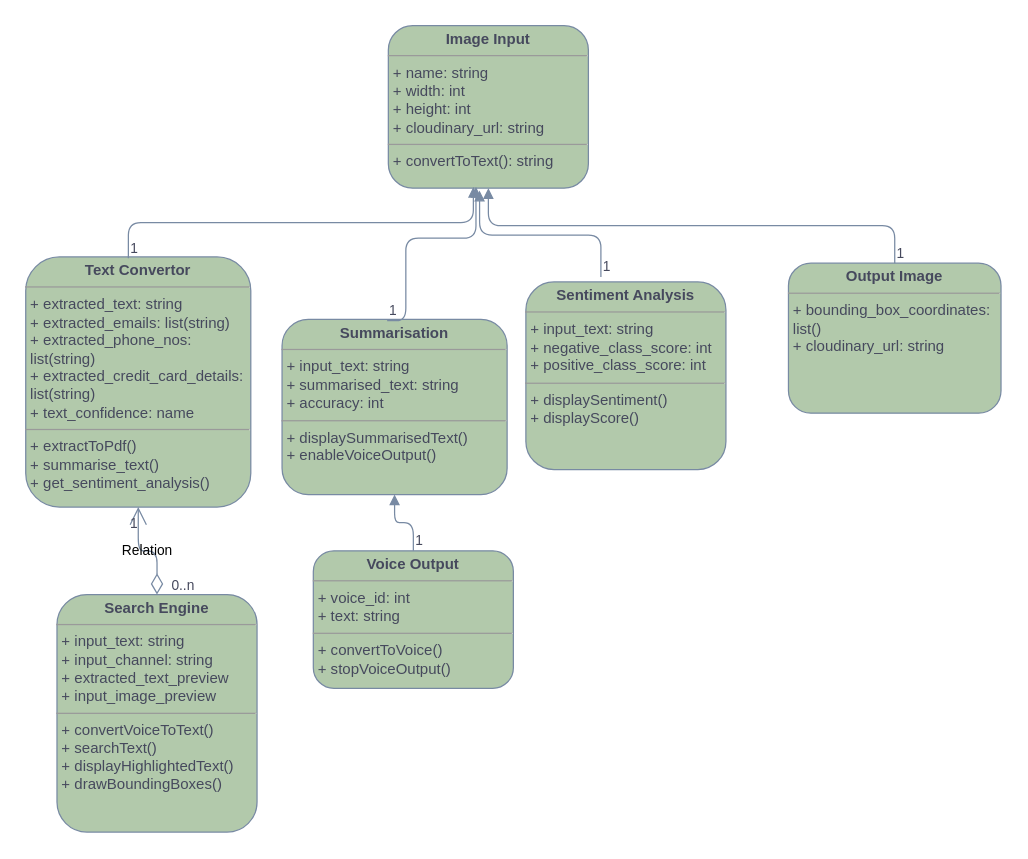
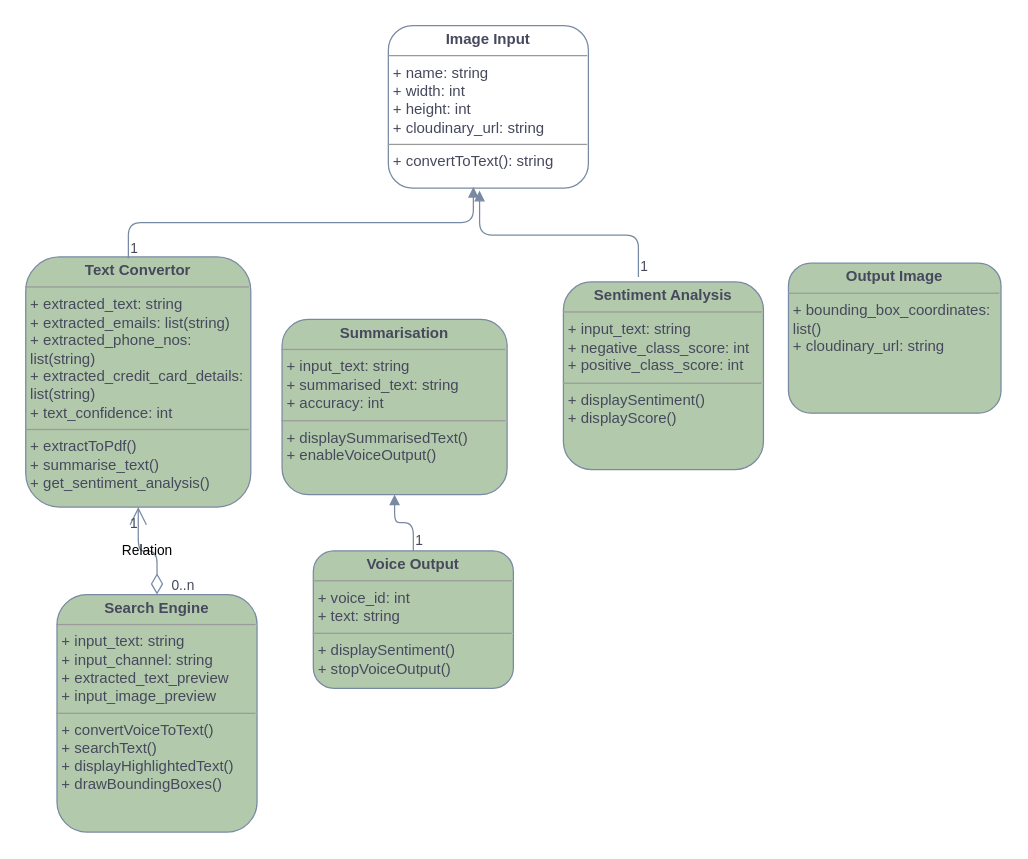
- <mxCell id="2" value="&lt;p style=&quot;margin:0px;margin-top:4px;text-align:center;&quot;&gt;&lt;b&gt;Image Input&lt;/b&gt;&lt;/p&gt;&lt;hr size=&quot;1&quot;&gt;&lt;p style=&quot;margin:0px;margin-left:4px;&quot;&gt;+ name: string&lt;/p&gt;&lt;p style=&quot;margin:0px;margin-left:4px;&quot;&gt;+ width: int&lt;/p&gt;&lt;p style=&quot;margin:0px;margin-left:4px;&quot;&gt;+ height: int&lt;/p&gt;&lt;p style=&quot;margin:0px;margin-left:4px;&quot;&gt;+ cloudinary_url: string&lt;/p&gt;&lt;hr size=&quot;1&quot;&gt;&lt;p style=&quot;margin:0px;margin-left:4px;&quot;&gt;+ convertToText(): string&lt;/p&gt;" style="verticalAlign=top;align=left;overflow=fill;fontSize=12;fontFamily=Helvetica;html=1;whiteSpace=wrap;labelBackgroundColor=none;fillColor=#B2C9AB;strokeColor=#788AA3;fontColor=#46495D;rounded=1;" vertex="1" parent="1"><mxGeometry x="310" y="20" width="160" height="130" as="geometry" /></mxCell>
+ <mxCell id="2" value="&lt;p style=&quot;margin:0px;margin-top:4px;text-align:center;&quot;&gt;&lt;b&gt;Image Input&lt;/b&gt;&lt;/p&gt;&lt;hr size=&quot;1&quot;&gt;&lt;p style=&quot;margin:0px;margin-left:4px;&quot;&gt;+ name: string&lt;/p&gt;&lt;p style=&quot;margin:0px;margin-left:4px;&quot;&gt;+ width: int&lt;/p&gt;&lt;p style=&quot;margin:0px;margin-left:4px;&quot;&gt;+ height: int&lt;/p&gt;&lt;p style=&quot;margin:0px;margin-left:4px;&quot;&gt;+ cloudinary_url: string&lt;/p&gt;&lt;hr size=&quot;1&quot;&gt;&lt;p style=&quot;margin:0px;margin-left:4px;&quot;&gt;+ convertToText(): string&lt;/p&gt;" style="verticalAlign=top;align=left;overflow=fill;fontSize=12;fontFamily=Helvetica;html=1;whiteSpace=wrap;labelBackgroundColor=none;fillColor=#ffffff;strokeColor=#788AA3;fontColor=#46495D;rounded=1;" vertex="1" parent="1"><mxGeometry x="310" y="20" width="160" height="130" as="geometry" /></mxCell>
- <mxCell id="21" value="" style="endArrow=block;endFill=1;html=1;edgeStyle=orthogonalEdgeStyle;align=left;verticalAlign=top;rounded=1;exitX=0.5;exitY=0;exitDx=0;exitDy=0;labelBackgroundColor=none;strokeColor=#788AA3;fontColor=default;entryX=0.5;entryY=1;entryDx=0;entryDy=0;" edge="1" parent="1" source="8" target="2"><mxGeometry x="-0.713" y="-20" relative="1" as="geometry"><mxPoint x="340" y="490" as="sourcePoint" /><mxPoint x="340" y="355" as="targetPoint" /><mxPoint as="offset" /></mxGeometry></mxCell>
- <mxCell id="22" value="1" style="edgeLabel;resizable=0;html=1;align=left;verticalAlign=bottom;labelBackgroundColor=none;fontColor=#46495D;rounded=1;" connectable="0" vertex="1" parent="21"><mxGeometry x="-1" relative="1" as="geometry" /></mxCell>
- <mxCell id="19" value="" style="endArrow=block;endFill=1;html=1;edgeStyle=orthogonalEdgeStyle;align=left;verticalAlign=top;rounded=1;exitX=0.467;exitY=0.007;exitDx=0;exitDy=0;labelBackgroundColor=none;strokeColor=#788AA3;fontColor=default;entryX=0.438;entryY=0.992;entryDx=0;entryDy=0;entryPerimeter=0;exitPerimeter=0;" edge="1" parent="1" source="4" target="2"><mxGeometry x="-0.713" y="-20" relative="1" as="geometry"><mxPoint x="340" y="490" as="sourcePoint" /><mxPoint x="340" y="355" as="targetPoint" /><mxPoint as="offset" /><Array as="points"><mxPoint x="324" y="190" /><mxPoint x="380" y="190" /></Array></mxGeometry></mxCell>
- <mxCell id="20" value="1" style="edgeLabel;resizable=0;html=1;align=left;verticalAlign=bottom;labelBackgroundColor=none;fontColor=#46495D;rounded=1;" connectable="0" vertex="1" parent="19"><mxGeometry x="-1" relative="1" as="geometry" /></mxCell>
- <mxCell id="3" value="&lt;p style=&quot;margin:0px;margin-top:4px;text-align:center;&quot;&gt;&lt;b&gt;Text Convertor&lt;/b&gt;&lt;/p&gt;&lt;hr size=&quot;1&quot;&gt;&lt;p style=&quot;margin:0px;margin-left:4px;&quot;&gt;+ extracted_text: string&lt;/p&gt;&lt;p style=&quot;margin:0px;margin-left:4px;&quot;&gt;+ extracted_emails: list(string)&lt;br&gt;&lt;/p&gt;&lt;p style=&quot;margin:0px;margin-left:4px;&quot;&gt;+ extracted_phone_nos: list(string)&lt;br&gt;&lt;/p&gt;&lt;p style=&quot;margin:0px;margin-left:4px;&quot;&gt;+ extracted_credit_card_details: list(string)&lt;/p&gt;&lt;p style=&quot;margin:0px;margin-left:4px;&quot;&gt;+ text_confidence: name&lt;/p&gt;&lt;hr size=&quot;1&quot;&gt;&lt;p style=&quot;margin:0px;margin-left:4px;&quot;&gt;+ extractToPdf()&lt;/p&gt;&lt;p style=&quot;margin:0px;margin-left:4px;&quot;&gt;+ summarise_text()&lt;/p&gt;&lt;p style=&quot;margin:0px;margin-left:4px;&quot;&gt;+ get_sentiment_analysis()&lt;/p&gt;" style="verticalAlign=top;align=left;overflow=fill;fontSize=12;fontFamily=Helvetica;html=1;whiteSpace=wrap;labelBackgroundColor=none;fillColor=#B2C9AB;strokeColor=#788AA3;fontColor=#46495D;rounded=1;" vertex="1" parent="1"><mxGeometry x="20" y="205" width="180" height="200" as="geometry" /></mxCell>
+ <mxCell id="3" value="&lt;p style=&quot;margin:0px;margin-top:4px;text-align:center;&quot;&gt;&lt;b&gt;Text Convertor&lt;/b&gt;&lt;/p&gt;&lt;hr size=&quot;1&quot;&gt;&lt;p style=&quot;margin:0px;margin-left:4px;&quot;&gt;+ extracted_text: string&lt;/p&gt;&lt;p style=&quot;margin:0px;margin-left:4px;&quot;&gt;+ extracted_emails: list(string)&lt;br&gt;&lt;/p&gt;&lt;p style=&quot;margin:0px;margin-left:4px;&quot;&gt;+ extracted_phone_nos: list(string)&lt;br&gt;&lt;/p&gt;&lt;p style=&quot;margin:0px;margin-left:4px;&quot;&gt;+ extracted_credit_card_details: list(string)&lt;/p&gt;&lt;p style=&quot;margin:0px;margin-left:4px;&quot;&gt;+ text_confidence: int&lt;/p&gt;&lt;hr size=&quot;1&quot;&gt;&lt;p style=&quot;margin:0px;margin-left:4px;&quot;&gt;+ extractToPdf()&lt;/p&gt;&lt;p style=&quot;margin:0px;margin-left:4px;&quot;&gt;+ summarise_text()&lt;/p&gt;&lt;p style=&quot;margin:0px;margin-left:4px;&quot;&gt;+ get_sentiment_analysis()&lt;/p&gt;" style="verticalAlign=top;align=left;overflow=fill;fontSize=12;fontFamily=Helvetica;html=1;whiteSpace=wrap;labelBackgroundColor=none;fillColor=#B2C9AB;strokeColor=#788AA3;fontColor=#46495D;rounded=1;" vertex="1" parent="1"><mxGeometry x="20" y="205" width="180" height="200" as="geometry" /></mxCell>
- <mxCell id="5" value="&lt;p style=&quot;margin:0px;margin-top:4px;text-align:center;&quot;&gt;&lt;b&gt;Sentiment Analysis&lt;/b&gt;&lt;/p&gt;&lt;hr size=&quot;1&quot;&gt;&lt;p style=&quot;margin:0px;margin-left:4px;&quot;&gt;+ input_text: string&lt;/p&gt;&lt;p style=&quot;margin:0px;margin-left:4px;&quot;&gt;+ negative_class_score: int&lt;/p&gt;&lt;p style=&quot;margin:0px;margin-left:4px;&quot;&gt;+ positive_class_score: int&lt;/p&gt;&lt;hr size=&quot;1&quot;&gt;&lt;p style=&quot;margin:0px;margin-left:4px;&quot;&gt;+ displaySentiment()&lt;/p&gt;&lt;p style=&quot;margin:0px;margin-left:4px;&quot;&gt;+ displayScore()&lt;/p&gt;" style="verticalAlign=top;align=left;overflow=fill;fontSize=12;fontFamily=Helvetica;html=1;whiteSpace=wrap;labelBackgroundColor=none;fillColor=#B2C9AB;strokeColor=#788AA3;fontColor=#46495D;rounded=1;" vertex="1" parent="1"><mxGeometry x="420" y="225" width="160" height="150" as="geometry" /></mxCell>
+ <mxCell id="5" value="&lt;p style=&quot;margin:0px;margin-top:4px;text-align:center;&quot;&gt;&lt;b&gt;Sentiment Analysis&lt;/b&gt;&lt;/p&gt;&lt;hr size=&quot;1&quot;&gt;&lt;p style=&quot;margin:0px;margin-left:4px;&quot;&gt;+ input_text: string&lt;/p&gt;&lt;p style=&quot;margin:0px;margin-left:4px;&quot;&gt;+ negative_class_score: int&lt;/p&gt;&lt;p style=&quot;margin:0px;margin-left:4px;&quot;&gt;+ positive_class_score: int&lt;/p&gt;&lt;hr size=&quot;1&quot;&gt;&lt;p style=&quot;margin:0px;margin-left:4px;&quot;&gt;+ displaySentiment()&lt;/p&gt;&lt;p style=&quot;margin:0px;margin-left:4px;&quot;&gt;+ displayScore()&lt;/p&gt;" style="verticalAlign=top;align=left;overflow=fill;fontSize=12;fontFamily=Helvetica;html=1;whiteSpace=wrap;labelBackgroundColor=none;fillColor=#B2C9AB;strokeColor=#788AA3;fontColor=#46495D;rounded=1;" vertex="1" parent="1"><mxGeometry x="450" y="225" width="160" height="150" as="geometry" /></mxCell>
- <mxCell id="9" value="&lt;p style=&quot;margin:0px;margin-top:4px;text-align:center;&quot;&gt;&lt;b&gt;Voice Output&lt;/b&gt;&lt;/p&gt;&lt;hr size=&quot;1&quot;&gt;&lt;p style=&quot;margin:0px;margin-left:4px;&quot;&gt;+ voice_id: int&lt;/p&gt;&lt;p style=&quot;margin:0px;margin-left:4px;&quot;&gt;+ text: string&lt;/p&gt;&lt;hr size=&quot;1&quot;&gt;&lt;p style=&quot;border-color: var(--border-color); margin: 0px 0px 0px 4px;&quot;&gt;+ convertToVoice()&lt;/p&gt;&lt;p style=&quot;border-color: var(--border-color); margin: 0px 0px 0px 4px;&quot;&gt;+ stopVoiceOutput()&lt;/p&gt;" style="verticalAlign=top;align=left;overflow=fill;fontSize=12;fontFamily=Helvetica;html=1;whiteSpace=wrap;labelBackgroundColor=none;fillColor=#B2C9AB;strokeColor=#788AA3;fontColor=#46495D;rounded=1;" vertex="1" parent="1"><mxGeometry x="250" y="440" width="160" height="110" as="geometry" /></mxCell>
+ <mxCell id="9" value="&lt;p style=&quot;margin:0px;margin-top:4px;text-align:center;&quot;&gt;&lt;b&gt;Voice Output&lt;/b&gt;&lt;/p&gt;&lt;hr size=&quot;1&quot;&gt;&lt;p style=&quot;margin:0px;margin-left:4px;&quot;&gt;+ voice_id: int&lt;/p&gt;&lt;p style=&quot;margin:0px;margin-left:4px;&quot;&gt;+ text: string&lt;/p&gt;&lt;hr size=&quot;1&quot;&gt;&lt;p style=&quot;border-color: var(--border-color); margin: 0px 0px 0px 4px;&quot;&gt;+ displaySentiment()&lt;/p&gt;&lt;p style=&quot;border-color: var(--border-color); margin: 0px 0px 0px 4px;&quot;&gt;+ stopVoiceOutput()&lt;/p&gt;" style="verticalAlign=top;align=left;overflow=fill;fontSize=12;fontFamily=Helvetica;html=1;whiteSpace=wrap;labelBackgroundColor=none;fillColor=#B2C9AB;strokeColor=#788AA3;fontColor=#46495D;rounded=1;" vertex="1" parent="1"><mxGeometry x="250" y="440" width="160" height="110" as="geometry" /></mxCell>
